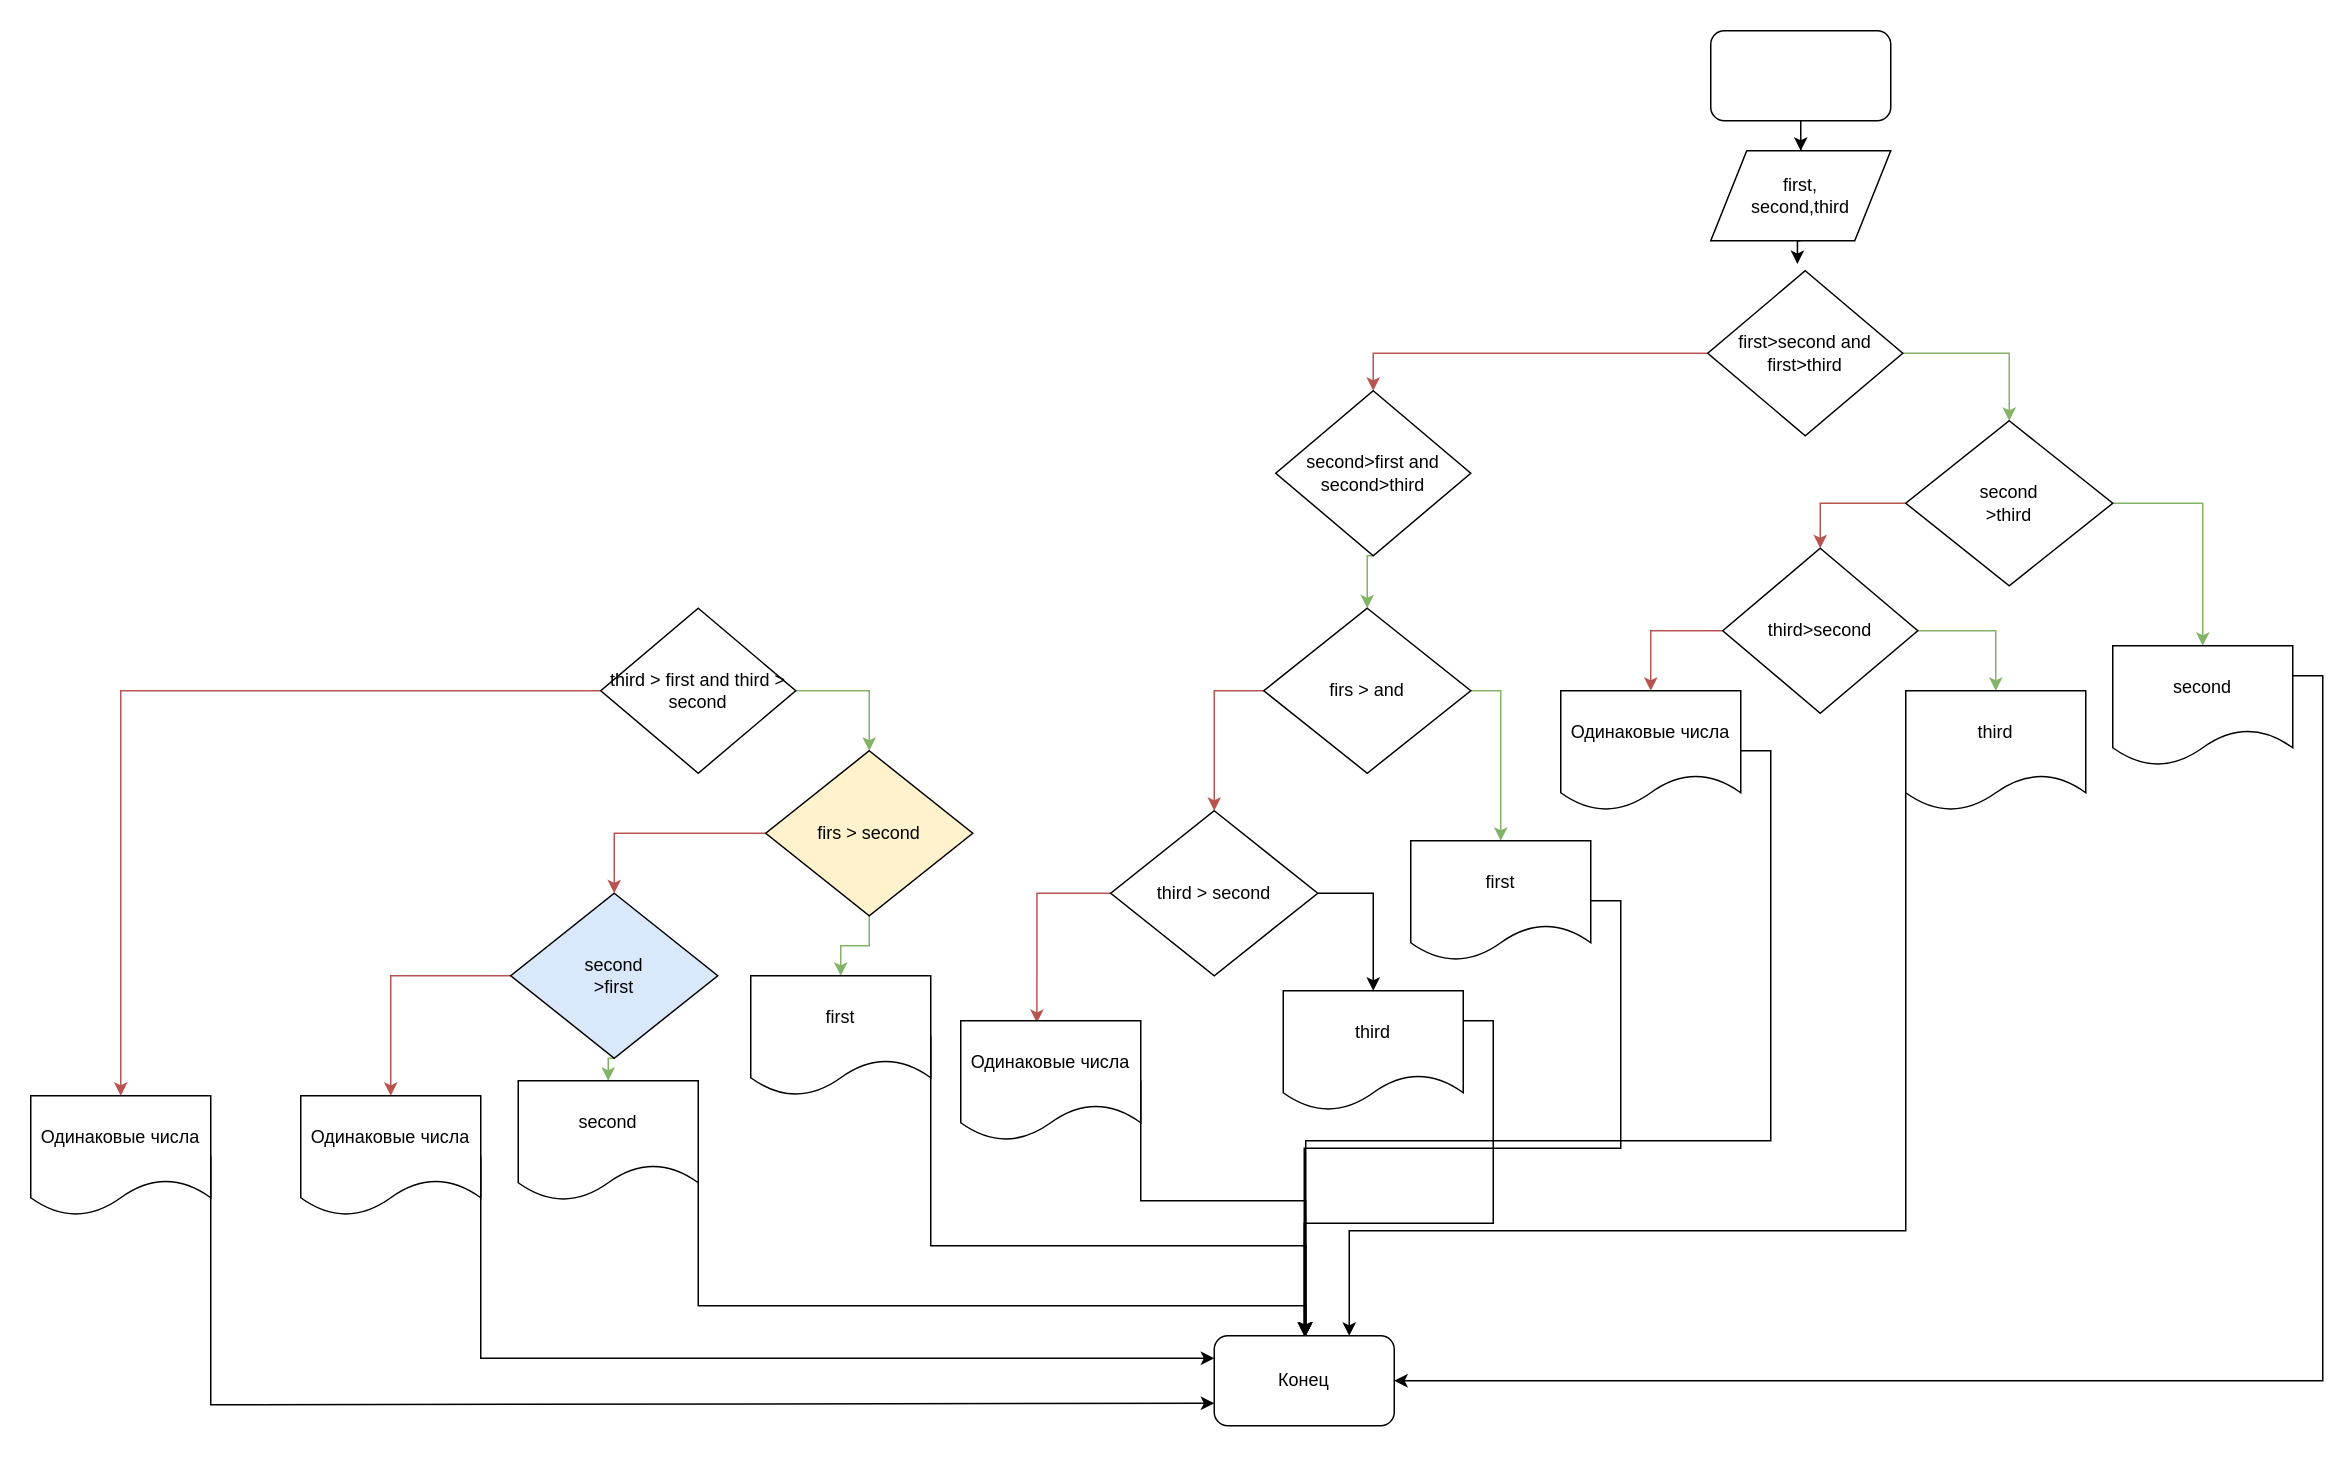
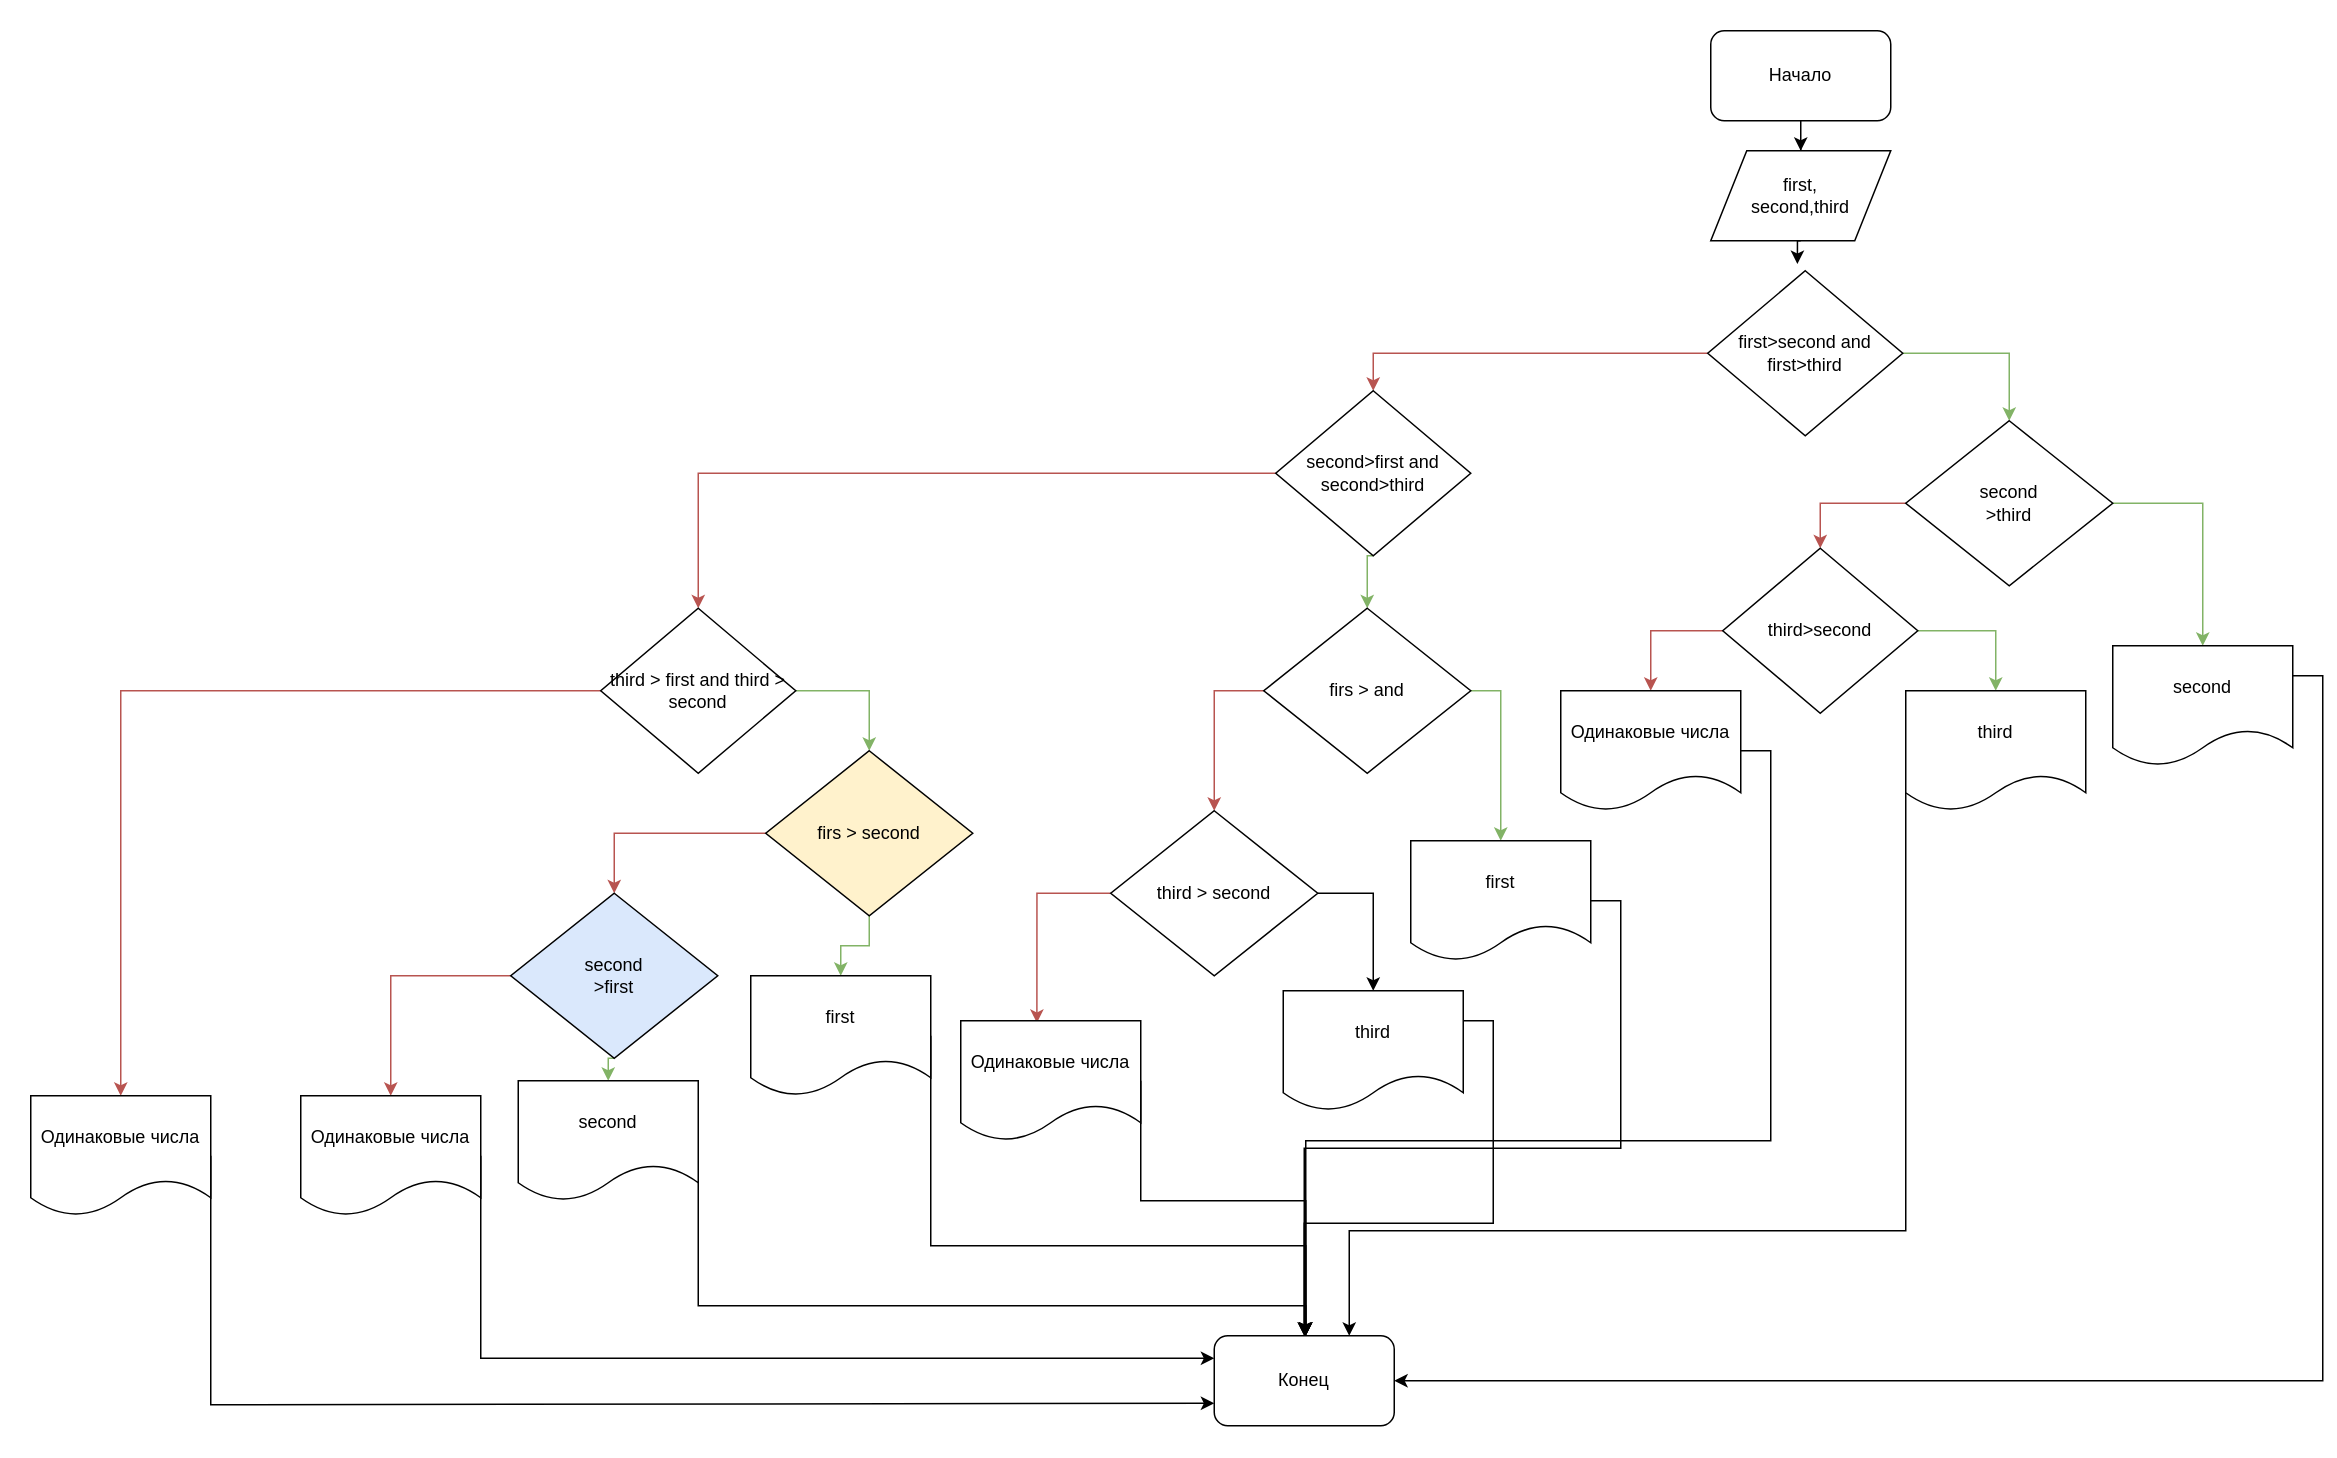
+ <mxCell id="4" value="Начало" style="text;html=1;strokeColor=none;fillColor=none;align=center;verticalAlign=middle;whiteSpace=wrap;rounded=0;" vertex="1" parent="1"><mxGeometry x="1180" y="40" width="40" height="20" as="geometry" /></mxCell>
+ <mxCell id="24" style="edgeStyle=orthogonalEdgeStyle;rounded=0;orthogonalLoop=1;jettySize=auto;html=1;exitX=0;exitY=0.5;exitDx=0;exitDy=0;entryX=0.5;entryY=0;entryDx=0;entryDy=0;fillColor=#f8cecc;strokeColor=#b85450;" edge="1" parent="1" source="25" target="40"><mxGeometry relative="1" as="geometry" /></mxCell>
